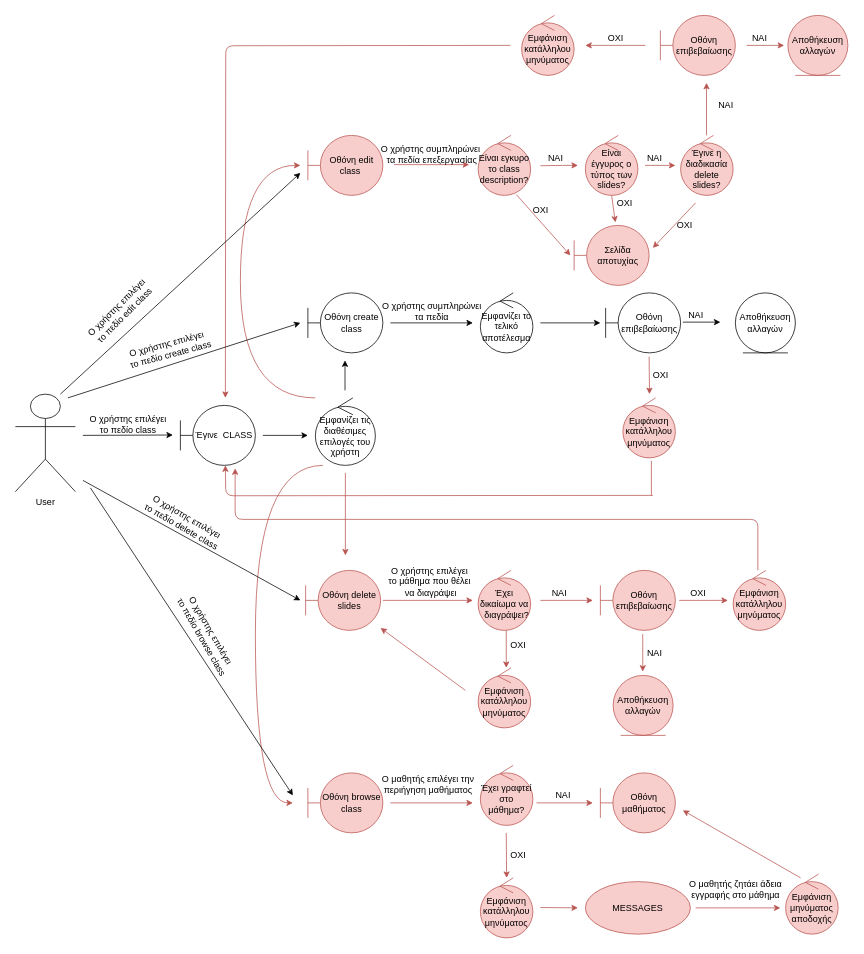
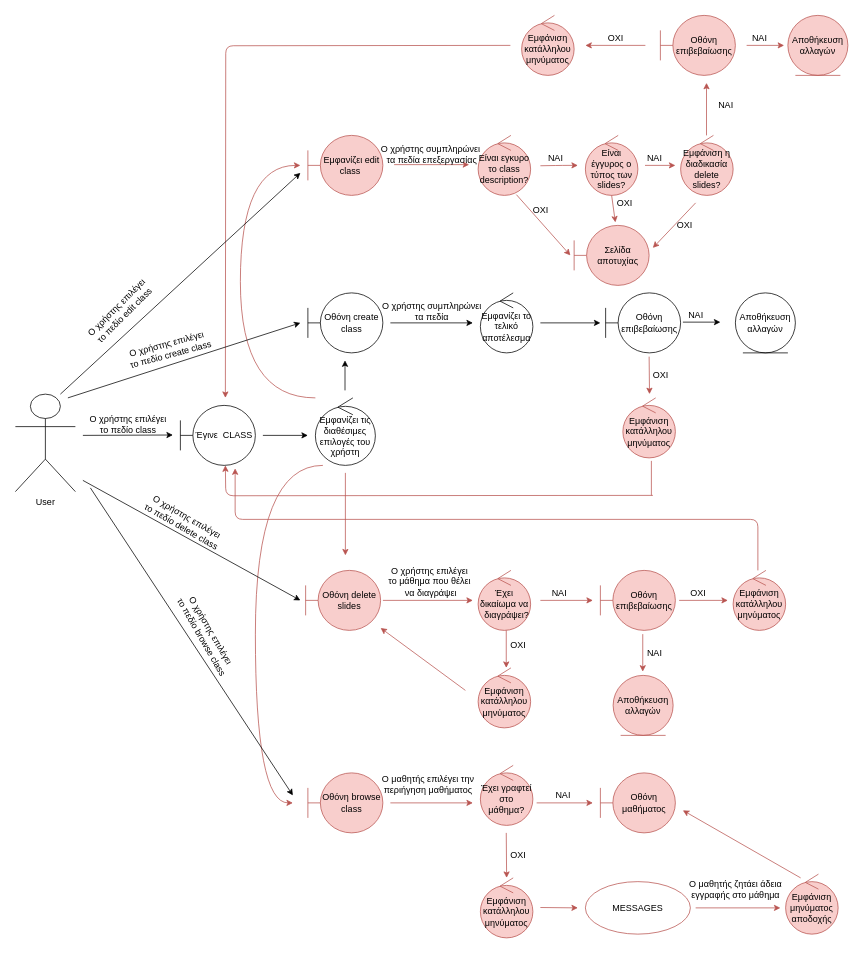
- <mxCell id="23" value="Οθόνη edit class&amp;nbsp;" style="shape=umlBoundary;whiteSpace=wrap;html=1;fillColor=#f8cecc;strokeColor=#b85450;" parent="1" vertex="1"><mxGeometry x="410" y="180" width="100" height="80" as="geometry" /></mxCell>
+ <mxCell id="23" value="Εμφανίζει edit class&amp;nbsp;" style="shape=umlBoundary;whiteSpace=wrap;html=1;fillColor=#f8cecc;strokeColor=#b85450;" parent="1" vertex="1"><mxGeometry x="410" y="180" width="100" height="80" as="geometry" /></mxCell>
- <mxCell id="30" value="Έγινε η διαδικασία delete slides?" style="ellipse;shape=umlControl;whiteSpace=wrap;html=1;fillColor=#f8cecc;strokeColor=#b85450;" parent="1" vertex="1"><mxGeometry x="907" y="180" width="70" height="80" as="geometry" /></mxCell>
+ <mxCell id="30" value="Εμφάνιση η διαδικασία delete slides?" style="ellipse;shape=umlControl;whiteSpace=wrap;html=1;fillColor=#f8cecc;strokeColor=#b85450;" parent="1" vertex="1"><mxGeometry x="907" y="180" width="70" height="80" as="geometry" /></mxCell>
- <mxCell id="81" value="MESSAGES" style="ellipse;whiteSpace=wrap;html=1;fillColor=#f8cecc;strokeColor=#b85450;" parent="1" vertex="1"><mxGeometry x="780" y="1175" width="140" height="70" as="geometry" /></mxCell>
+ <mxCell id="81" value="MESSAGES" style="ellipse;whiteSpace=wrap;html=1;fillColor=#ffffff;strokeColor=#b85450;" parent="1" vertex="1"><mxGeometry x="780" y="1175" width="140" height="70" as="geometry" /></mxCell>
